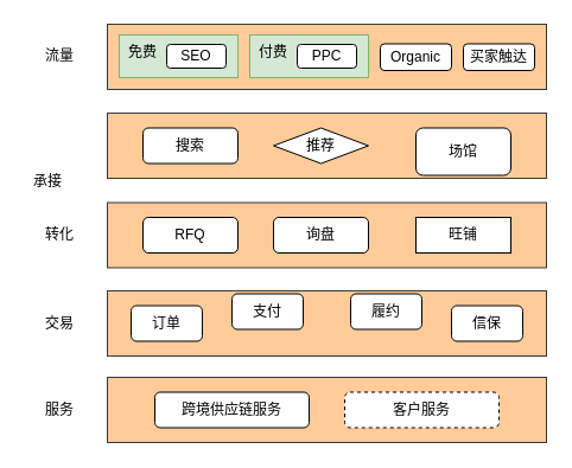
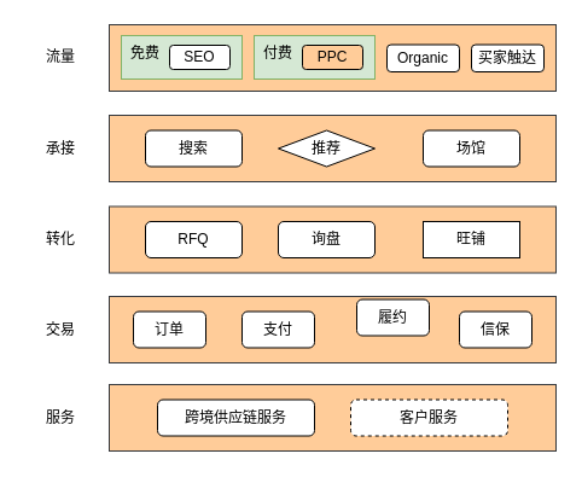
- <mxCell id="10" value="PPC" style="rounded=1;whiteSpace=wrap;html=1;" vertex="1" parent="1"><mxGeometry x="250" y="37" width="50" height="20" as="geometry" /></mxCell>
+ <mxCell id="10" value="PPC" style="rounded=1;whiteSpace=wrap;html=1;fillColor=#ffcc99;" vertex="1" parent="1"><mxGeometry x="250" y="37" width="50" height="20" as="geometry" /></mxCell>
- <mxCell id="16" value="场馆" style="rounded=1;whiteSpace=wrap;html=1;" vertex="1" parent="1"><mxGeometry x="350" y="107.5" width="80" height="40" as="geometry" /></mxCell>
+ <mxCell id="16" value="场馆" style="rounded=1;whiteSpace=wrap;html=1;" vertex="1" parent="1"><mxGeometry x="350" y="107.5" width="80" height="30" as="geometry" /></mxCell>
- <mxCell id="12" value="承接" style="text;html=1;strokeColor=none;fillColor=none;align=center;verticalAlign=middle;whiteSpace=wrap;rounded=0;" vertex="1" parent="1"><mxGeometry x="10" y="137.5" width="60" height="30" as="geometry" /></mxCell>
+ <mxCell id="12" value="承接" style="text;html=1;strokeColor=none;fillColor=none;align=center;verticalAlign=middle;whiteSpace=wrap;rounded=0;" vertex="1" parent="1"><mxGeometry x="20" y="107.5" width="60" height="30" as="geometry" /></mxCell>
- <mxCell id="25" value="支付" style="rounded=1;whiteSpace=wrap;html=1;" vertex="1" parent="1"><mxGeometry x="195" y="247.5" width="60" height="30" as="geometry" /></mxCell>
+ <mxCell id="25" value="支付" style="rounded=1;whiteSpace=wrap;html=1;" vertex="1" parent="1"><mxGeometry x="200" y="257.5" width="60" height="30" as="geometry" /></mxCell>
